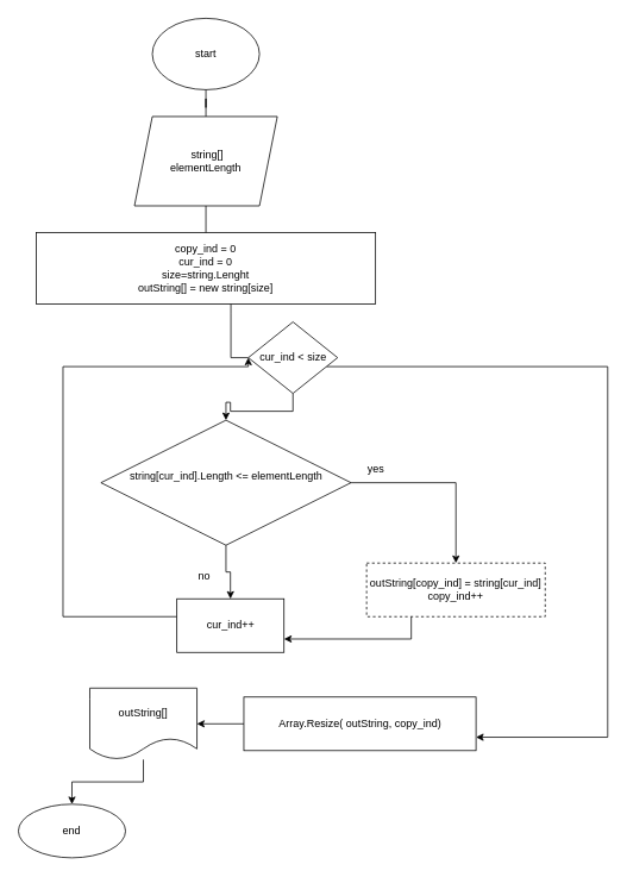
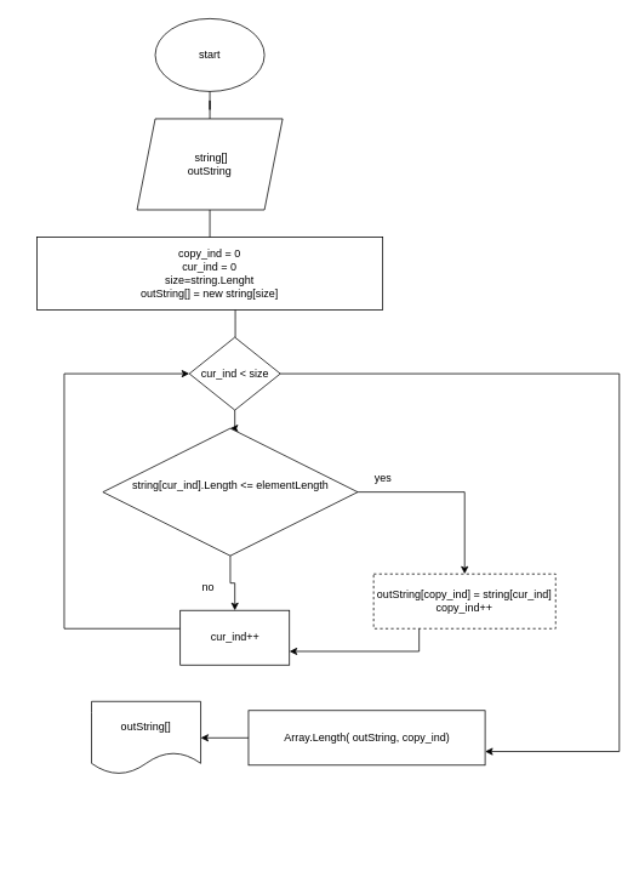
- <mxCell id="20" value="&amp;nbsp;string[]&lt;br&gt;elementLength" style="shape=parallelogram;perimeter=parallelogramPerimeter;whiteSpace=wrap;html=1;fixedSize=1;" vertex="1" parent="1"><mxGeometry x="150" y="130" width="160" height="100" as="geometry" /></mxCell>
+ <mxCell id="20" value="&amp;nbsp;string[]&lt;br&gt;outString" style="shape=parallelogram;perimeter=parallelogramPerimeter;whiteSpace=wrap;html=1;fixedSize=1;" vertex="1" parent="1"><mxGeometry x="150" y="130" width="160" height="100" as="geometry" /></mxCell>
- <mxCell id="18" value="cur_ind &amp;lt; size" style="rhombus;whiteSpace=wrap;html=1;" vertex="1" parent="1"><mxGeometry x="277.5" y="360" width="100" height="80" as="geometry" /></mxCell>
+ <mxCell id="18" value="cur_ind &amp;lt; size" style="rhombus;whiteSpace=wrap;html=1;" vertex="1" parent="1"><mxGeometry x="207.5" y="370" width="100" height="80" as="geometry" /></mxCell>
- <mxCell id="22" value="Array.Resize( outString, copy_ind)" style="whiteSpace=wrap;html=1;" vertex="1" parent="1"><mxGeometry x="272.5" y="780" width="260" height="60" as="geometry" /></mxCell>
+ <mxCell id="22" value="Array.Length( outString, copy_ind)" style="whiteSpace=wrap;html=1;" vertex="1" parent="1"><mxGeometry x="272.5" y="780" width="260" height="60" as="geometry" /></mxCell>
- <mxCell id="23" value="" style="edgeStyle=orthogonalEdgeStyle;rounded=0;orthogonalLoop=1;jettySize=auto;html=1;entryX=0.5;entryY=0;entryDx=0;entryDy=0;" edge="1" parent="1" source="24" target="15"><mxGeometry relative="1" as="geometry"><mxPoint x="172.5" y="680" as="targetPoint" /></mxGeometry></mxCell>
- <mxCell id="15" value="end" style="ellipse;whiteSpace=wrap;html=1;" vertex="1" parent="1"><mxGeometry x="20" y="900" width="120" height="60" as="geometry" /></mxCell>
